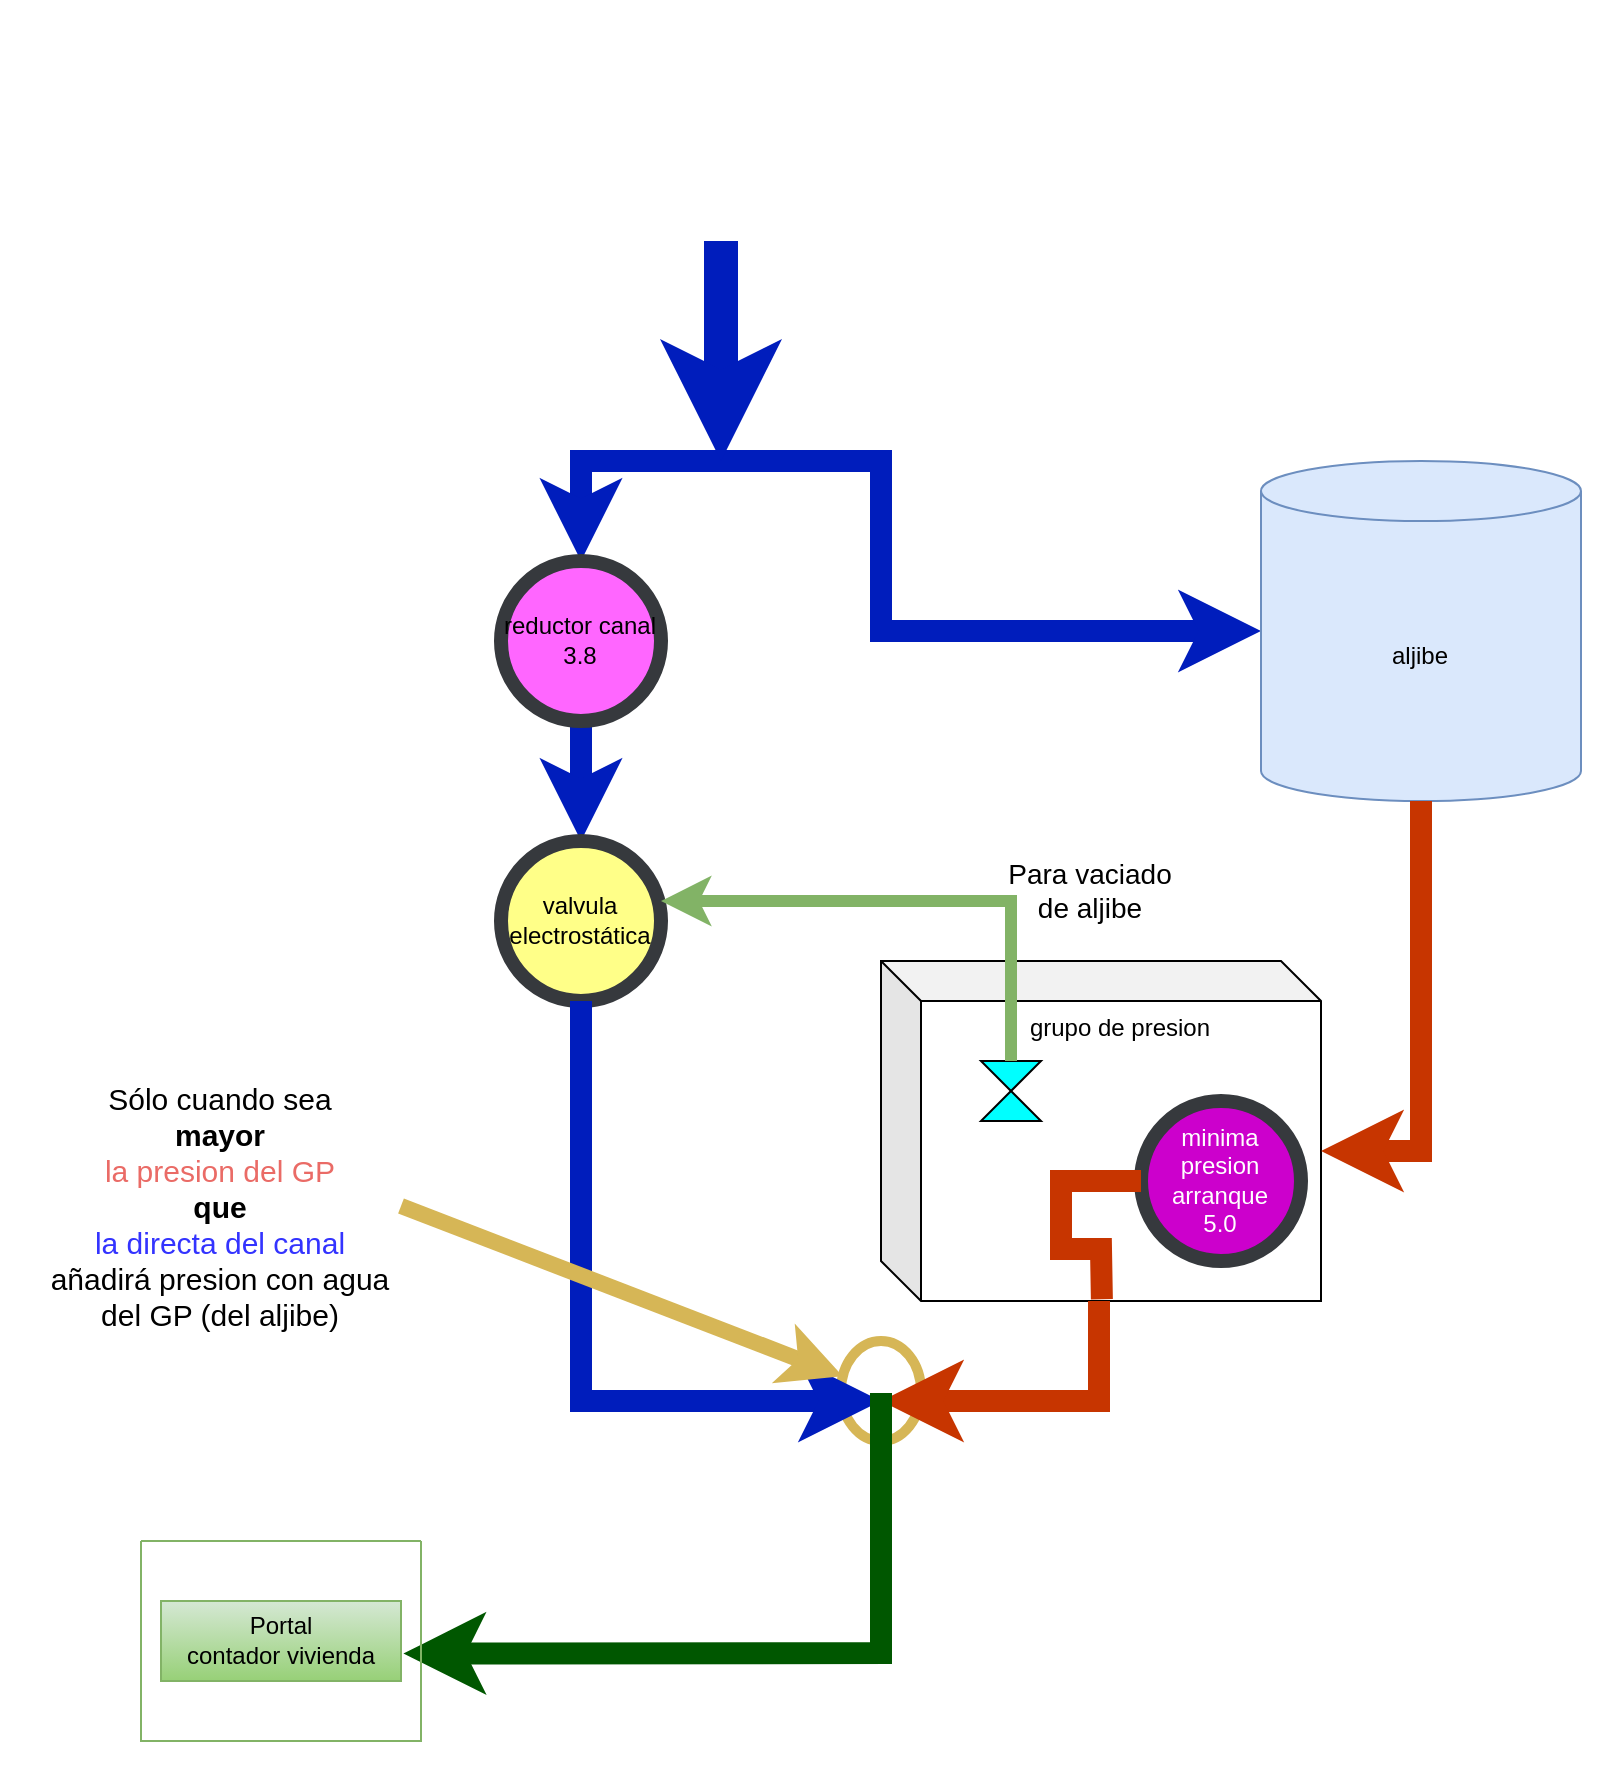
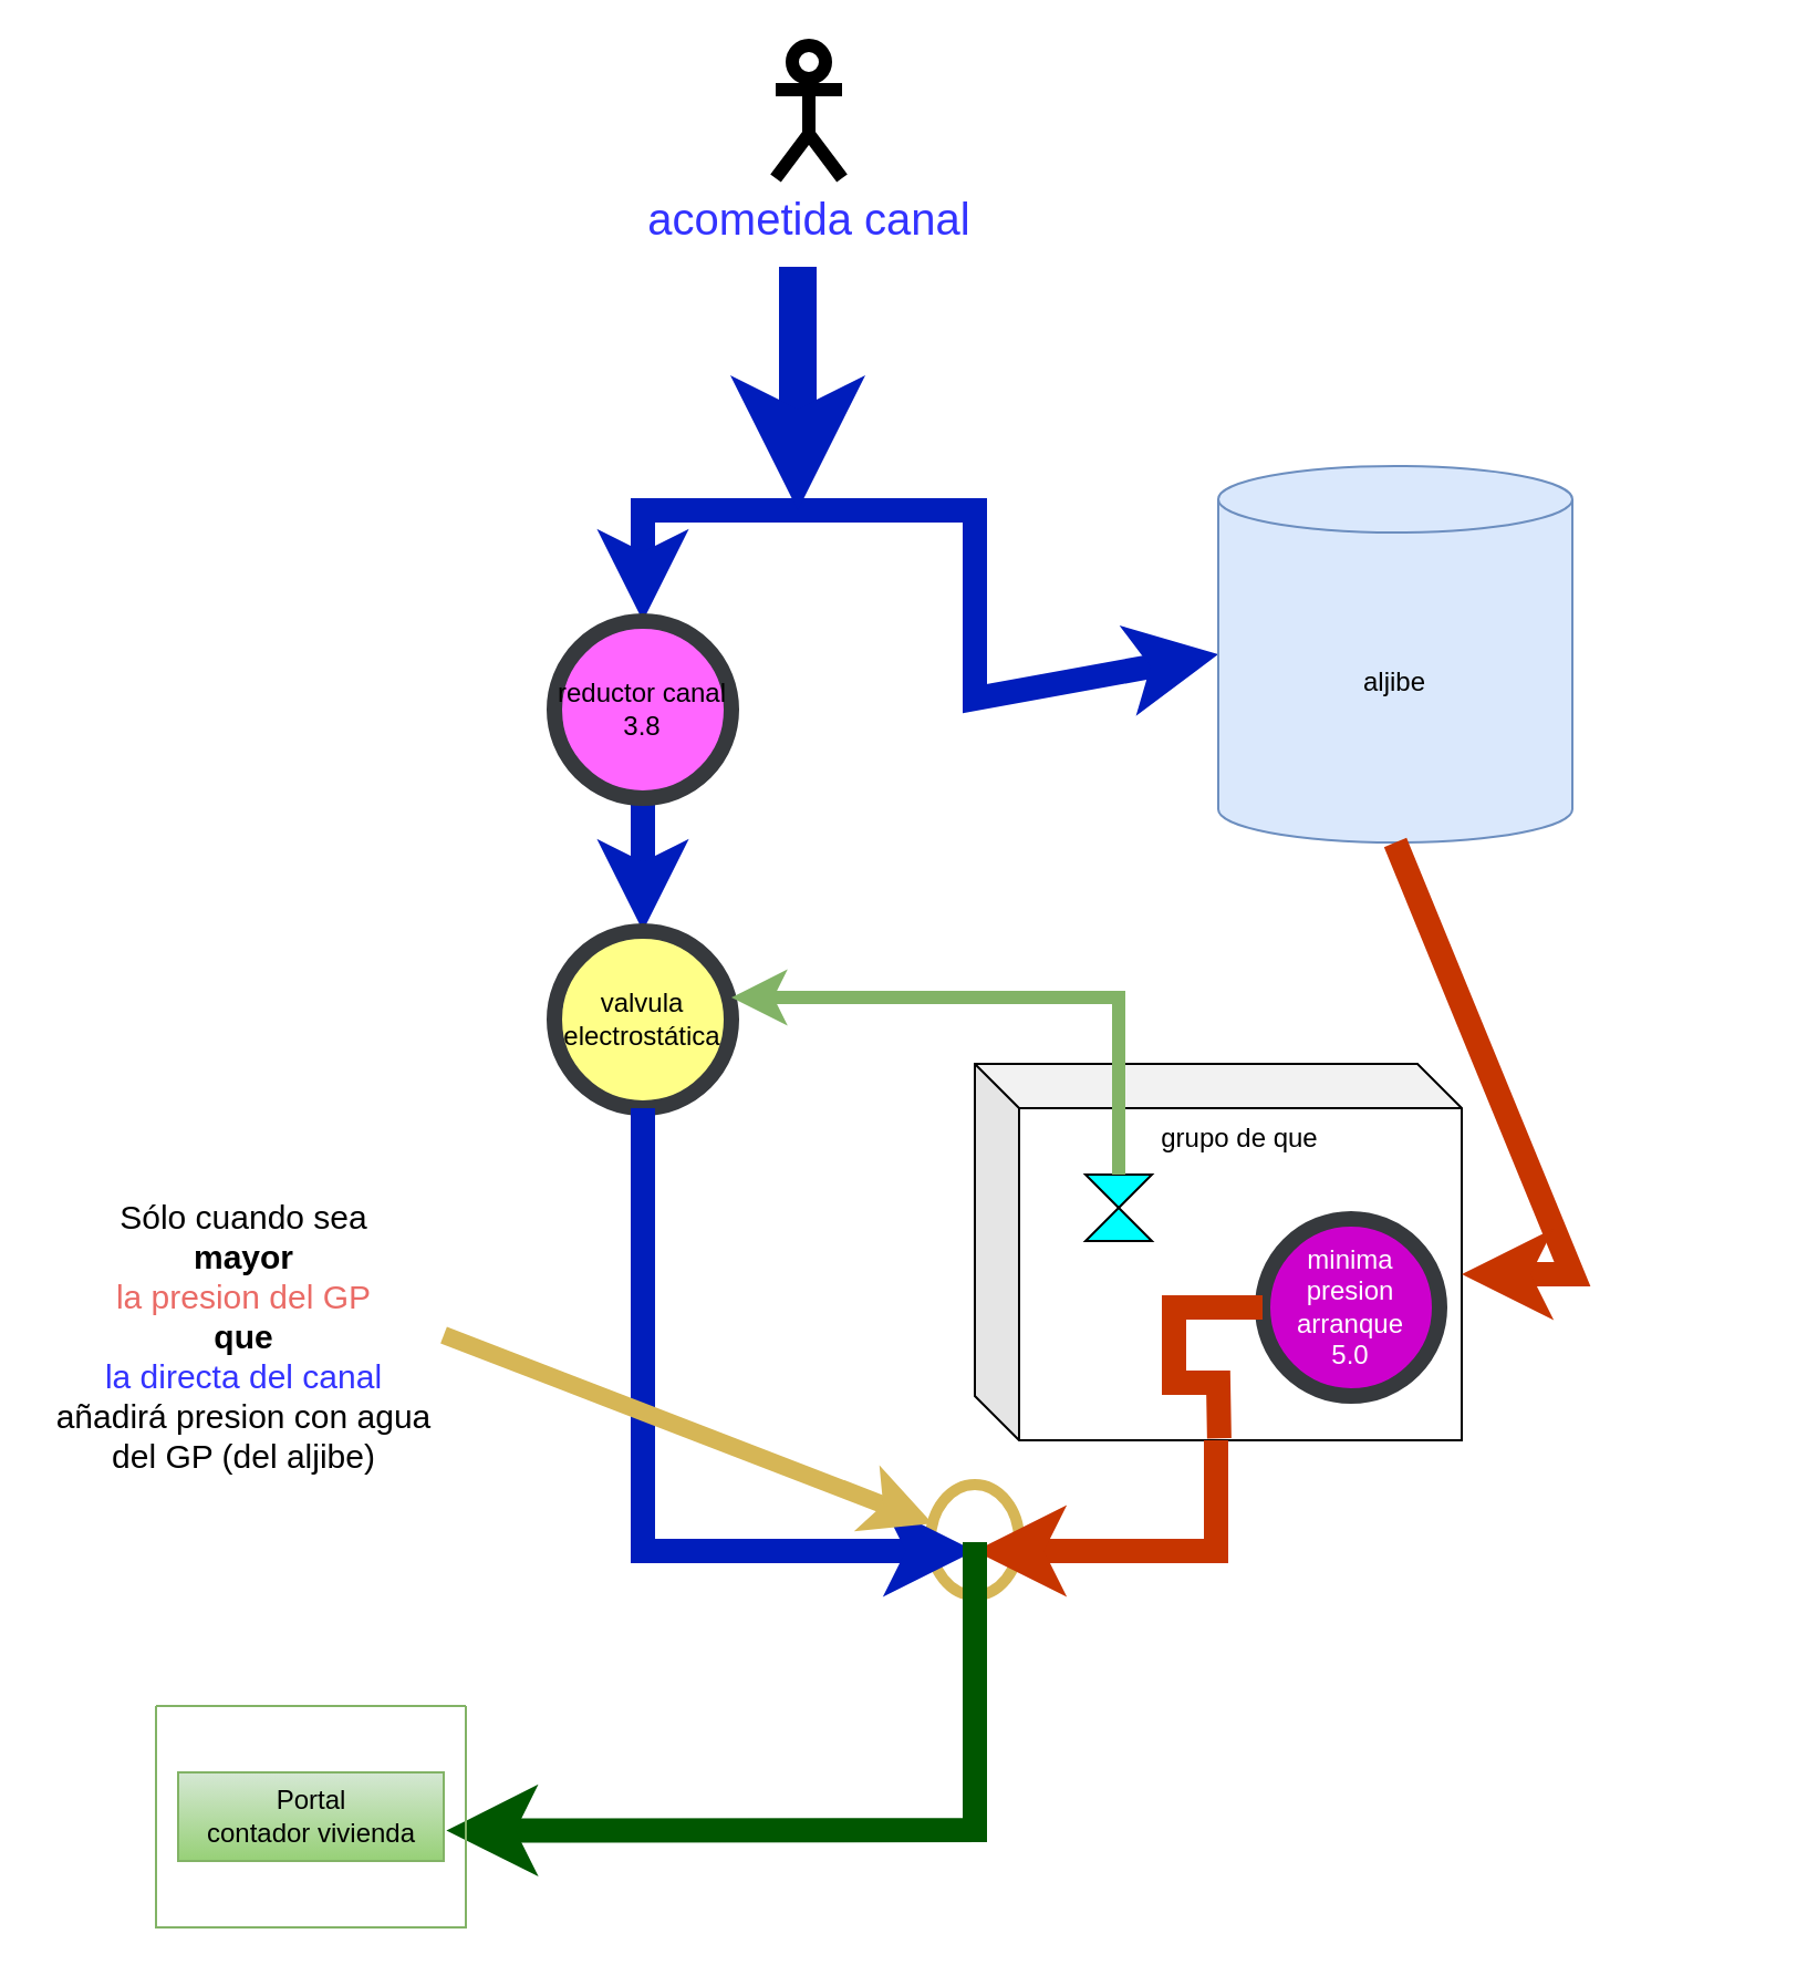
+ <mxCell id="9" value="&lt;font color=&quot;#3333ff&quot; style=&quot;font-size: 20px;&quot;&gt;acometida canal&lt;/font&gt;" style="shape=umlActor;verticalLabelPosition=bottom;verticalAlign=top;html=1;outlineConnect=0;strokeWidth=6;horizontal=1;" parent="1" vertex="1"><mxGeometry x="350" y="20" width="30" height="60" as="geometry" /></mxCell>
- <mxCell id="7" value="aljibe" style="shape=cylinder3;whiteSpace=wrap;html=1;boundedLbl=1;backgroundOutline=1;size=15;fillColor=#dae8fc;strokeColor=#6c8ebf;" parent="1" vertex="1"><mxGeometry x="630" y="230" width="160" height="170" as="geometry" /></mxCell>
+ <mxCell id="7" value="aljibe" style="shape=cylinder3;whiteSpace=wrap;html=1;boundedLbl=1;backgroundOutline=1;size=15;fillColor=#dae8fc;strokeColor=#6c8ebf;" parent="1" vertex="1"><mxGeometry x="550" y="210" width="160" height="170" as="geometry" /></mxCell>
- <mxCell id="21" value="Para vaciado de aljibe" style="text;html=1;strokeColor=none;fillColor=none;align=center;verticalAlign=middle;whiteSpace=wrap;rounded=0;fontSize=14;" parent="1" vertex="1"><mxGeometry x="500" y="430" width="90" height="30" as="geometry" /></mxCell>
- <mxCell id="8" value="grupo de presion" style="shape=cube;whiteSpace=wrap;html=1;boundedLbl=1;backgroundOutline=1;darkOpacity=0.05;darkOpacity2=0.1;verticalAlign=top;" parent="1" vertex="1"><mxGeometry x="440" y="480" width="220" height="170" as="geometry" /></mxCell>
+ <mxCell id="8" value="grupo de que" style="shape=cube;whiteSpace=wrap;html=1;boundedLbl=1;backgroundOutline=1;darkOpacity=0.05;darkOpacity2=0.1;verticalAlign=top;" parent="1" vertex="1"><mxGeometry x="440" y="480" width="220" height="170" as="geometry" /></mxCell>
